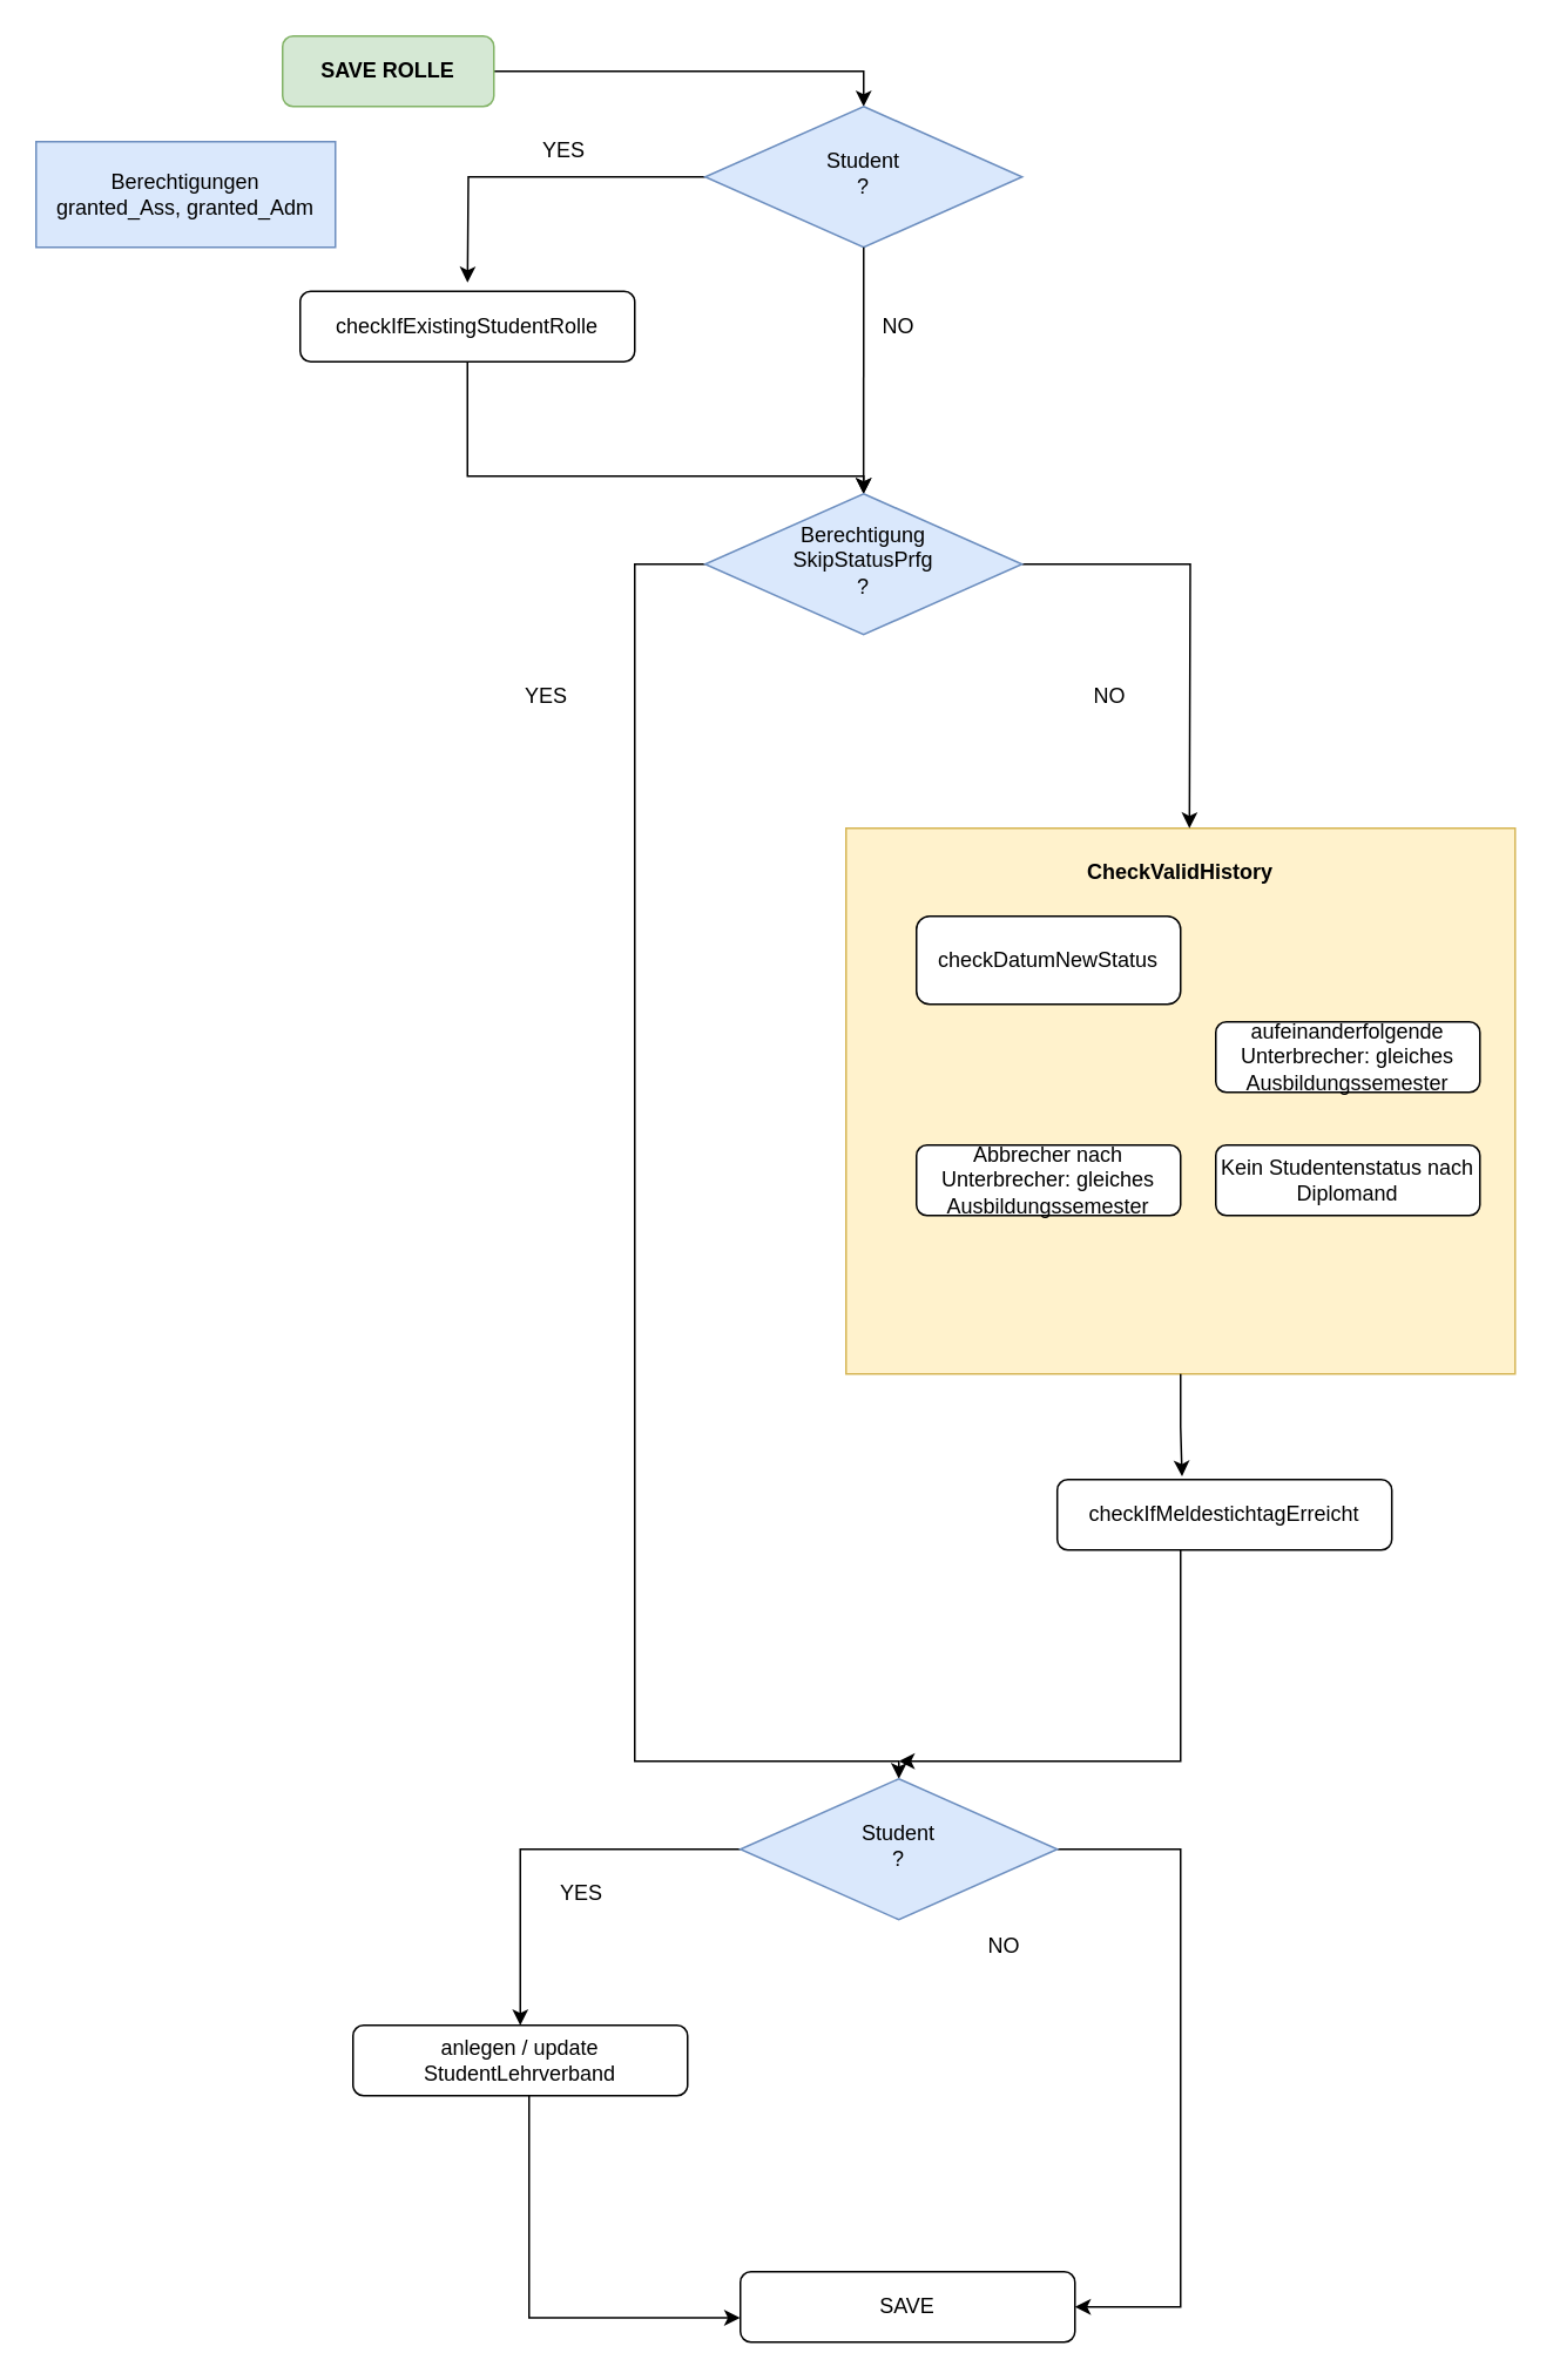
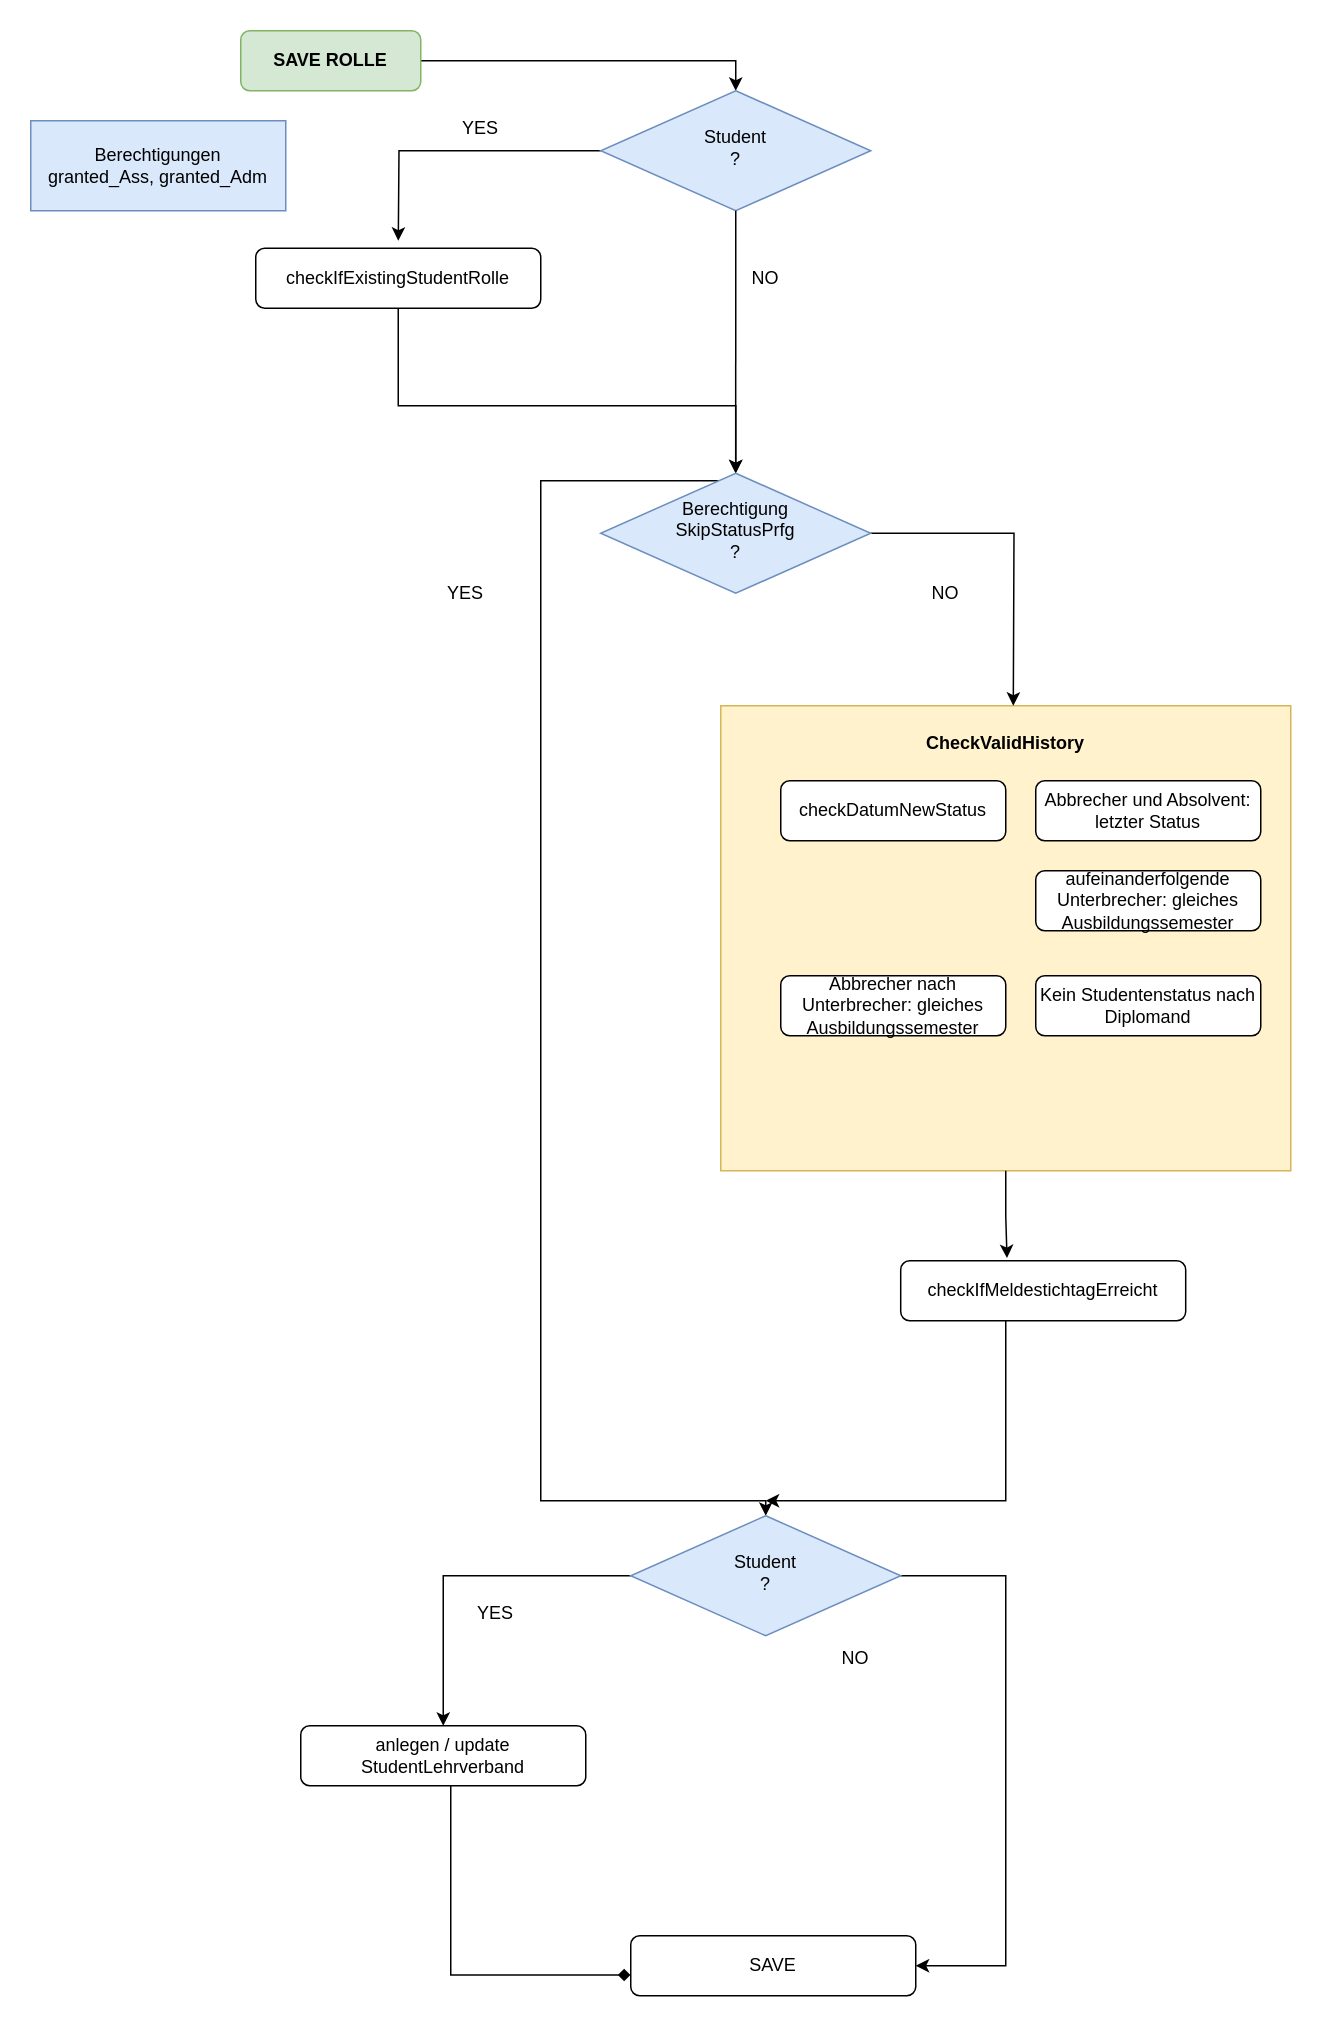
- <mxCell id="15" value="&lt;div&gt;Berechtigung&lt;/div&gt;&lt;div&gt;SkipStatusPrfg&lt;br&gt;&lt;/div&gt;&lt;div&gt;?&lt;br&gt;&lt;/div&gt;" style="rhombus;whiteSpace=wrap;html=1;shadow=0;fontFamily=Helvetica;fontSize=12;align=center;strokeWidth=1;spacing=6;spacingTop=-4;fillColor=#dae8fc;strokeColor=#6c8ebf;" vertex="1" parent="1"><mxGeometry x="399.97" y="280" width="180" height="80" as="geometry" /></mxCell>
+ <mxCell id="15" value="&lt;div&gt;Berechtigung&lt;/div&gt;&lt;div&gt;SkipStatusPrfg&lt;br&gt;&lt;/div&gt;&lt;div&gt;?&lt;br&gt;&lt;/div&gt;" style="rhombus;whiteSpace=wrap;html=1;shadow=0;fontFamily=Helvetica;fontSize=12;align=center;strokeWidth=1;spacing=6;spacingTop=-4;fillColor=#dae8fc;strokeColor=#6c8ebf;" vertex="1" parent="1"><mxGeometry x="399.97" y="315" width="180" height="80" as="geometry" /></mxCell>
+ <mxCell id="18" value="&lt;div&gt;Abbrecher und Absolvent:&lt;/div&gt;&lt;div&gt;letzter Status&lt;br&gt;&lt;/div&gt;" style="rounded=1;whiteSpace=wrap;html=1;fontSize=12;glass=0;strokeWidth=1;shadow=0;" vertex="1" parent="1"><mxGeometry x="690" y="520" width="150" height="40" as="geometry" /></mxCell>
- <mxCell id="17" value="&lt;div&gt;checkDatumNewStatus&lt;/div&gt;" style="rounded=1;whiteSpace=wrap;html=1;fontSize=12;glass=0;strokeWidth=1;shadow=0;" vertex="1" parent="1"><mxGeometry x="520" y="520" width="150" height="50" as="geometry" /></mxCell>
+ <mxCell id="17" value="&lt;div&gt;checkDatumNewStatus&lt;/div&gt;" style="rounded=1;whiteSpace=wrap;html=1;fontSize=12;glass=0;strokeWidth=1;shadow=0;" vertex="1" parent="1"><mxGeometry x="520" y="520" width="150" height="40" as="geometry" /></mxCell>
- <mxCell id="33" style="edgeStyle=orthogonalEdgeStyle;rounded=0;orthogonalLoop=1;jettySize=auto;html=1;entryX=-0.001;entryY=0.654;entryDx=0;entryDy=0;entryPerimeter=0;" edge="1" parent="1" source="27" target="32"><mxGeometry relative="1" as="geometry"><Array as="points"><mxPoint x="300" y="1316" /></Array></mxGeometry></mxCell>
+ <mxCell id="33" style="edgeStyle=orthogonalEdgeStyle;rounded=0;orthogonalLoop=1;jettySize=auto;html=1;entryX=-0.001;entryY=0.654;entryDx=0;entryDy=0;entryPerimeter=0;endArrow=diamond;" edge="1" parent="1" source="27" target="32"><mxGeometry relative="1" as="geometry"><Array as="points"><mxPoint x="300" y="1316" /></Array></mxGeometry></mxCell>
